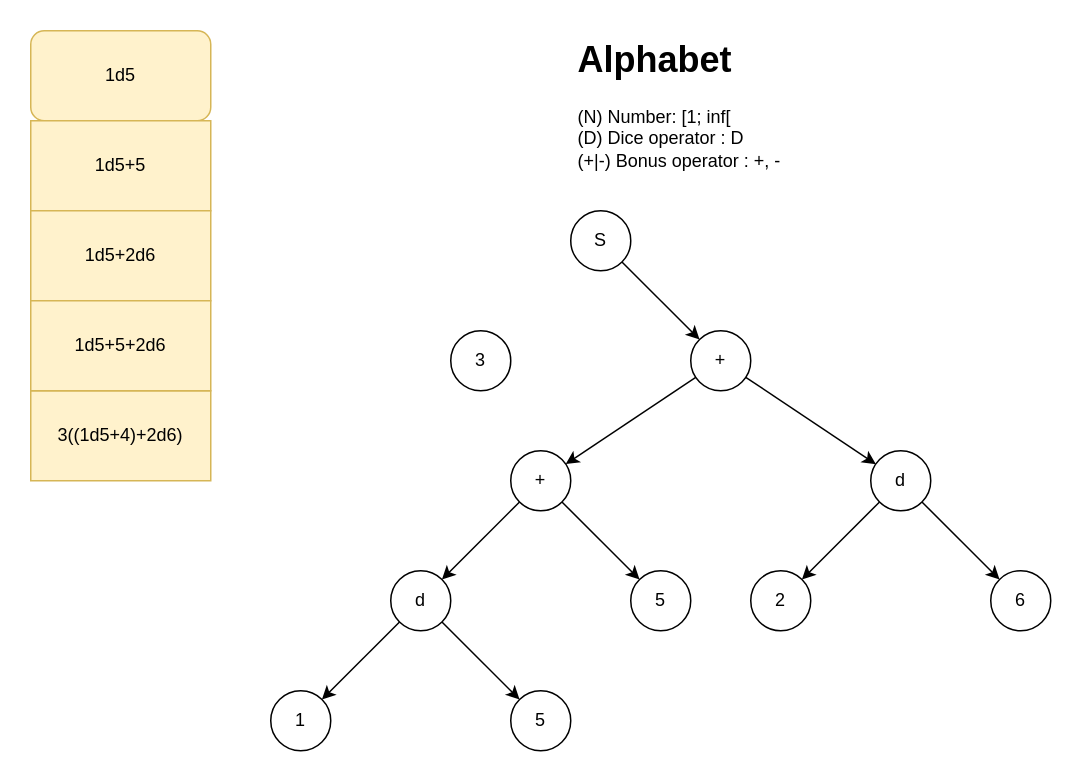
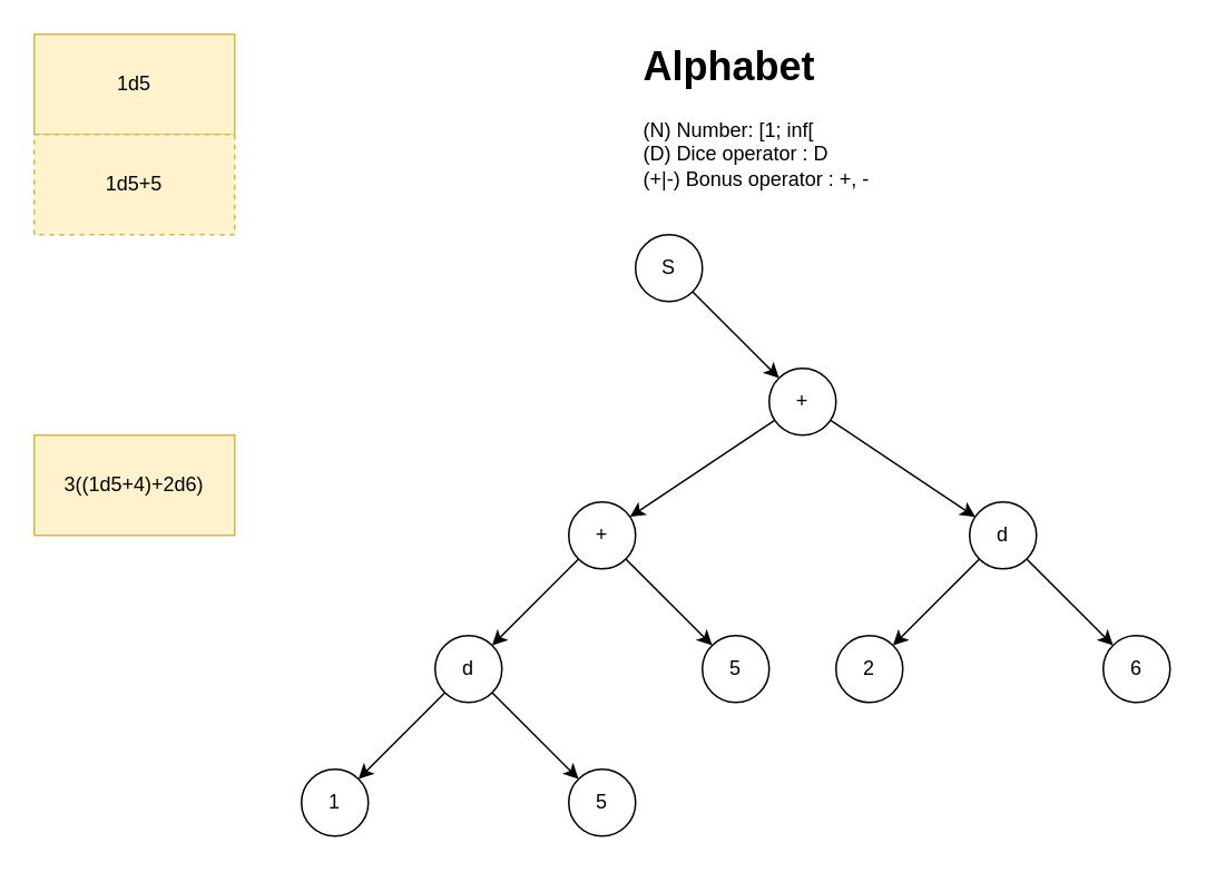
- <mxCell id="15" value="1d5" style="whiteSpace=wrap;html=1;fillColor=#fff2cc;strokeColor=#d6b656;rounded=1;" parent="1" vertex="1"><mxGeometry x="20" width="120" height="60" as="geometry" y="20" /></mxCell>
+ <mxCell id="15" value="1d5" style="rounded=0;whiteSpace=wrap;html=1;fillColor=#fff2cc;strokeColor=#d6b656;" parent="1" vertex="1"><mxGeometry x="20" width="120" height="60" as="geometry" y="20" /></mxCell>
- <mxCell id="16" value="1d5+5" style="rounded=0;whiteSpace=wrap;html=1;fillColor=#fff2cc;strokeColor=#d6b656;" parent="1" vertex="1"><mxGeometry x="20" y="80" width="120" height="60" as="geometry" /></mxCell>
+ <mxCell id="16" value="1d5+5" style="rounded=0;whiteSpace=wrap;html=1;fillColor=#fff2cc;strokeColor=#d6b656;dashed=1;" parent="1" vertex="1"><mxGeometry x="20" y="80" width="120" height="60" as="geometry" /></mxCell>
- <mxCell id="17" value="1d5+2d6" style="rounded=0;whiteSpace=wrap;html=1;fillColor=#fff2cc;strokeColor=#d6b656;" parent="1" vertex="1"><mxGeometry x="20" y="140" width="120" height="60" as="geometry" /></mxCell>
- <mxCell id="18" value="1d5+5+2d6" style="rounded=0;whiteSpace=wrap;html=1;fillColor=#fff2cc;strokeColor=#d6b656;" parent="1" vertex="1"><mxGeometry x="20" y="200" width="120" height="60" as="geometry" /></mxCell>
- <mxCell id="5" value="3" style="ellipse;whiteSpace=wrap;html=1;aspect=fixed;" parent="1" vertex="1"><mxGeometry x="300" y="220" width="40" height="40" as="geometry" /></mxCell>
